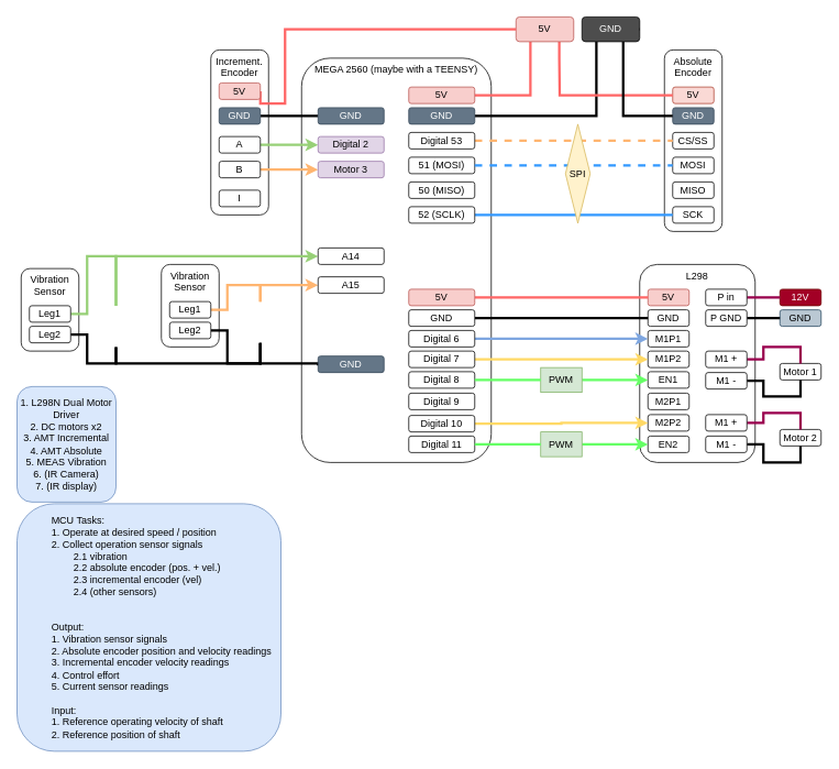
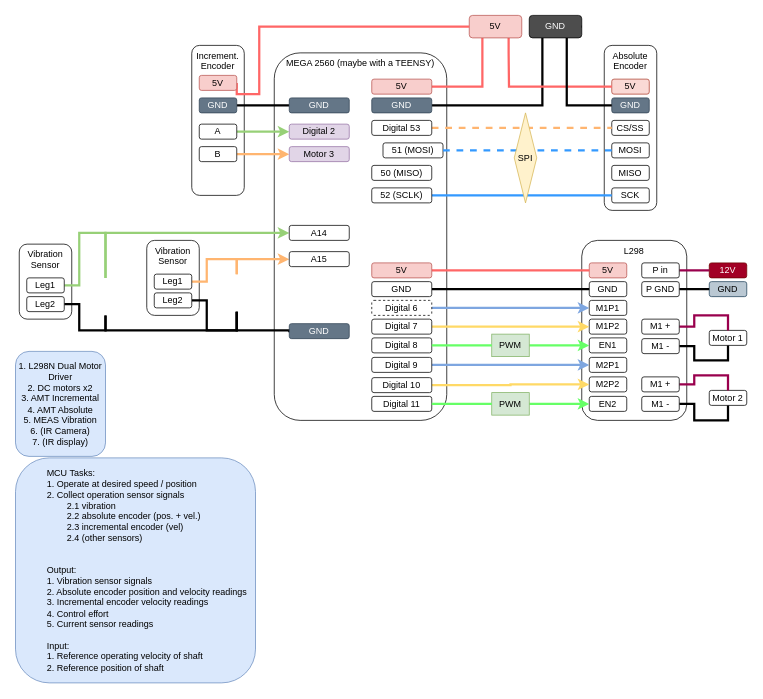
- <mxCell id="16" value="51 (MOSI)" style="rounded=1;whiteSpace=wrap;html=1;" vertex="1" parent="1"><mxGeometry x="495" y="190" width="80" height="20" as="geometry" /></mxCell>
+ <mxCell id="16" value="51 (MOSI)" style="rounded=1;whiteSpace=wrap;html=1;" vertex="1" parent="1"><mxGeometry x="510" y="190" width="80" height="20" as="geometry" /></mxCell>
- <mxCell id="33" value="I" style="rounded=1;whiteSpace=wrap;html=1;" vertex="1" parent="1"><mxGeometry x="265" y="230" width="50" height="20" as="geometry" /></mxCell>
- <mxCell id="72" value="Digital 6" style="rounded=1;whiteSpace=wrap;html=1;" vertex="1" parent="1"><mxGeometry x="495" y="400" width="80" height="20" as="geometry" /></mxCell>
+ <mxCell id="72" value="Digital 6" style="rounded=1;whiteSpace=wrap;html=1;dashed=1;" vertex="1" parent="1"><mxGeometry x="495" y="400" width="80" height="20" as="geometry" /></mxCell>
+ <mxCell id="77" style="edgeStyle=orthogonalEdgeStyle;rounded=0;orthogonalLoop=1;jettySize=auto;html=1;exitX=1;exitY=0.5;exitDx=0;exitDy=0;entryX=0;entryY=0.5;entryDx=0;entryDy=0;fontColor=#FFFFFF;startArrow=none;startFill=0;endArrow=classic;endFill=1;strokeColor=#7EA6E0;strokeWidth=3;" edge="1" parent="1" source="78" target="64"><mxGeometry relative="1" as="geometry" /></mxCell>
